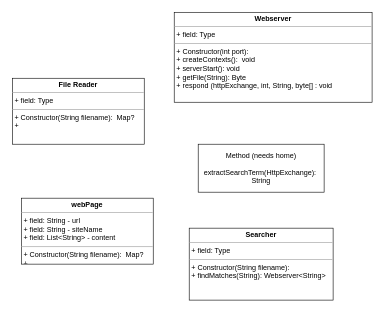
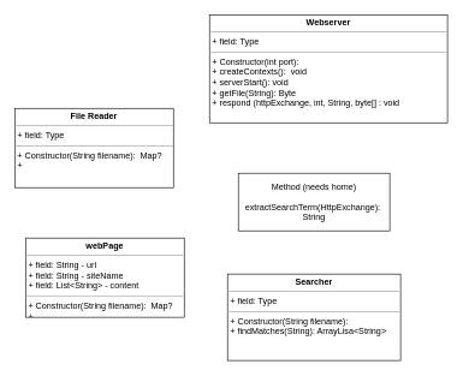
- <mxCell id="3" value="&lt;p style=&quot;margin:0px;margin-top:4px;text-align:center;&quot;&gt;&lt;b&gt;File Reader&lt;/b&gt;&lt;/p&gt;&lt;hr size=&quot;1&quot;&gt;&lt;p style=&quot;margin:0px;margin-left:4px;&quot;&gt;+ field: Type&lt;/p&gt;&lt;hr size=&quot;1&quot;&gt;&lt;p style=&quot;margin:0px;margin-left:4px;&quot;&gt;+ Constructor(String filename):&amp;nbsp; Map?&lt;/p&gt;&lt;p style=&quot;margin:0px;margin-left:4px;&quot;&gt;+&amp;nbsp;&lt;/p&gt;" style="verticalAlign=top;align=left;overflow=fill;fontSize=12;fontFamily=Helvetica;html=1;whiteSpace=wrap;" parent="1" vertex="1"><mxGeometry x="20" y="130" width="220" height="110" as="geometry" /></mxCell>
+ <mxCell id="3" value="&lt;p style=&quot;margin:0px;margin-top:4px;text-align:center;&quot;&gt;&lt;b&gt;File Reader&lt;/b&gt;&lt;/p&gt;&lt;hr size=&quot;1&quot;&gt;&lt;p style=&quot;margin:0px;margin-left:4px;&quot;&gt;+ field: Type&lt;/p&gt;&lt;hr size=&quot;1&quot;&gt;&lt;p style=&quot;margin:0px;margin-left:4px;&quot;&gt;+ Constructor(String filename):&amp;nbsp; Map?&lt;/p&gt;&lt;p style=&quot;margin:0px;margin-left:4px;&quot;&gt;+&amp;nbsp;&lt;/p&gt;" style="verticalAlign=top;align=left;overflow=fill;fontSize=12;fontFamily=Helvetica;html=1;whiteSpace=wrap;" parent="1" vertex="1"><mxGeometry x="20" y="150" width="220" height="110" as="geometry" /></mxCell>
- <mxCell id="4" value="&lt;p style=&quot;margin:0px;margin-top:4px;text-align:center;&quot;&gt;&lt;b&gt;Searcher&lt;/b&gt;&lt;/p&gt;&lt;hr size=&quot;1&quot;&gt;&lt;p style=&quot;margin:0px;margin-left:4px;&quot;&gt;+ field: Type&lt;/p&gt;&lt;hr size=&quot;1&quot;&gt;&lt;p style=&quot;margin:0px;margin-left:4px;&quot;&gt;+ Constructor(String filename):&amp;nbsp;&lt;/p&gt;&lt;p style=&quot;margin:0px;margin-left:4px;&quot;&gt;+ findMatches(String): Webserver&amp;lt;String&amp;gt;&lt;/p&gt;" style="verticalAlign=top;align=left;overflow=fill;fontSize=12;fontFamily=Helvetica;html=1;whiteSpace=wrap;" parent="1" vertex="1"><mxGeometry x="315" y="380" width="240" height="120" as="geometry" /></mxCell>
+ <mxCell id="4" value="&lt;p style=&quot;margin:0px;margin-top:4px;text-align:center;&quot;&gt;&lt;b&gt;Searcher&lt;/b&gt;&lt;/p&gt;&lt;hr size=&quot;1&quot;&gt;&lt;p style=&quot;margin:0px;margin-left:4px;&quot;&gt;+ field: Type&lt;/p&gt;&lt;hr size=&quot;1&quot;&gt;&lt;p style=&quot;margin:0px;margin-left:4px;&quot;&gt;+ Constructor(String filename):&amp;nbsp;&lt;/p&gt;&lt;p style=&quot;margin:0px;margin-left:4px;&quot;&gt;+ findMatches(String): ArrayLisa&amp;lt;String&amp;gt;&lt;/p&gt;" style="verticalAlign=top;align=left;overflow=fill;fontSize=12;fontFamily=Helvetica;html=1;whiteSpace=wrap;" parent="1" vertex="1"><mxGeometry x="315" y="380" width="240" height="120" as="geometry" /></mxCell>
